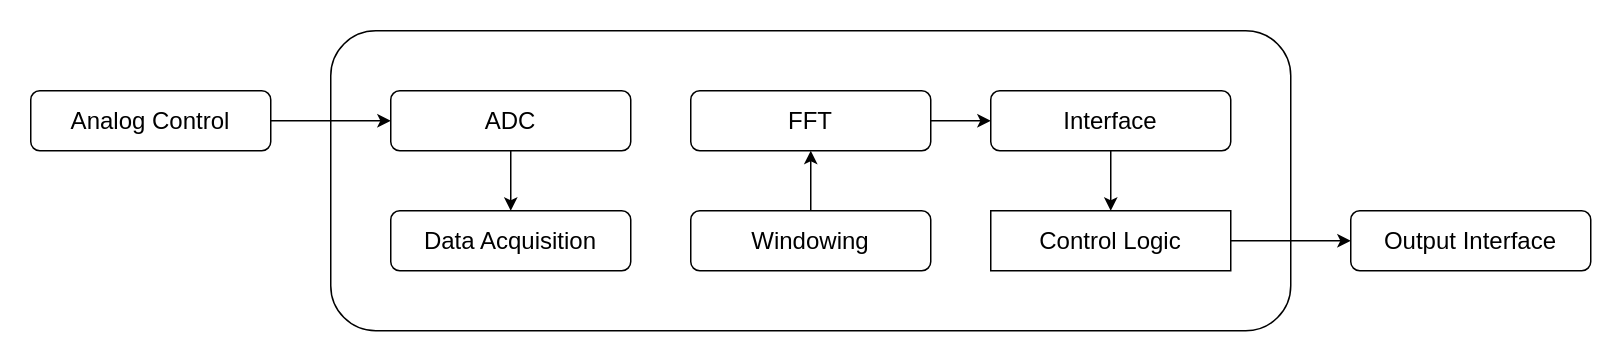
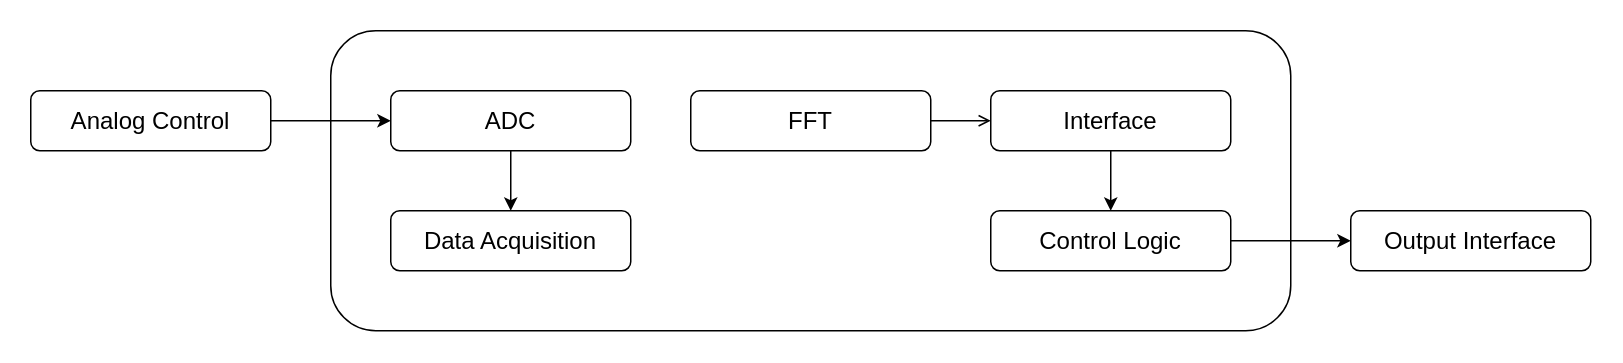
- <mxCell id="10" value="" style="edgeStyle=orthogonalEdgeStyle;rounded=0;orthogonalLoop=1;jettySize=auto;html=1;fontSize=16;verticalAlign=middle;" edge="1" parent="1" source="11" target="13"><mxGeometry relative="1" as="geometry" /></mxCell>
+ <mxCell id="10" value="" style="edgeStyle=orthogonalEdgeStyle;rounded=0;orthogonalLoop=1;jettySize=auto;html=1;fontSize=16;verticalAlign=middle;endArrow=open;" edge="1" parent="1" source="11" target="13"><mxGeometry relative="1" as="geometry" /></mxCell>
- <mxCell id="8" value="" style="edgeStyle=orthogonalEdgeStyle;rounded=0;orthogonalLoop=1;jettySize=auto;html=1;fontSize=16;verticalAlign=middle;" edge="1" parent="1" source="9" target="11"><mxGeometry relative="1" as="geometry" /></mxCell>
- <mxCell id="9" value="Windowing" style="rounded=1;whiteSpace=wrap;html=1;fontSize=16;verticalAlign=middle;" vertex="1" parent="1"><mxGeometry x="460" y="140" width="160" height="40" as="geometry" /></mxCell>
- <mxCell id="15" value="Control Logic" style="whiteSpace=wrap;html=1;fontSize=16;verticalAlign=middle;rounded=0;" vertex="1" parent="1"><mxGeometry x="660" y="140" width="160" height="40" as="geometry" /></mxCell>
+ <mxCell id="15" value="Control Logic" style="rounded=1;whiteSpace=wrap;html=1;fontSize=16;verticalAlign=middle;" vertex="1" parent="1"><mxGeometry x="660" y="140" width="160" height="40" as="geometry" /></mxCell>
